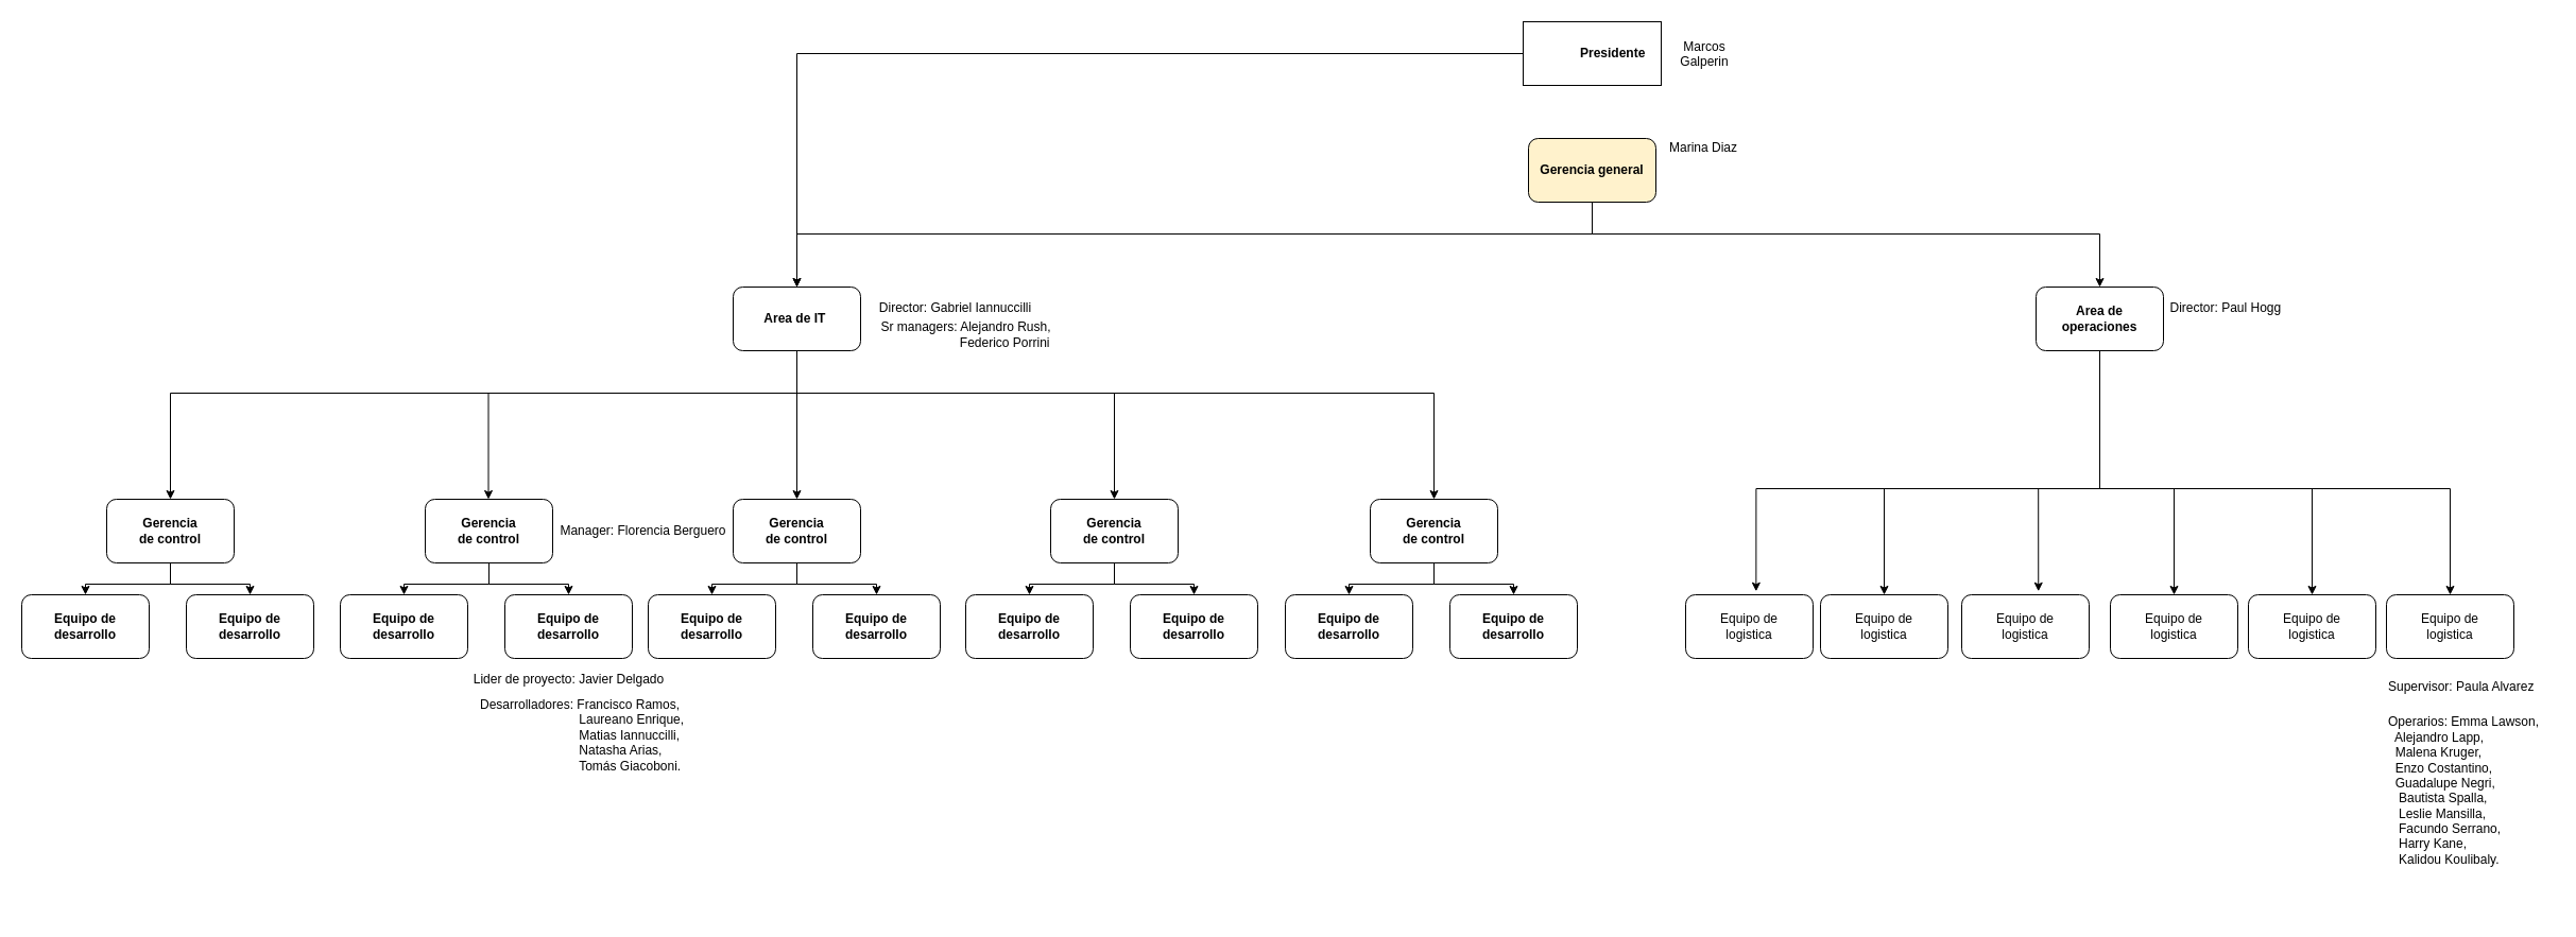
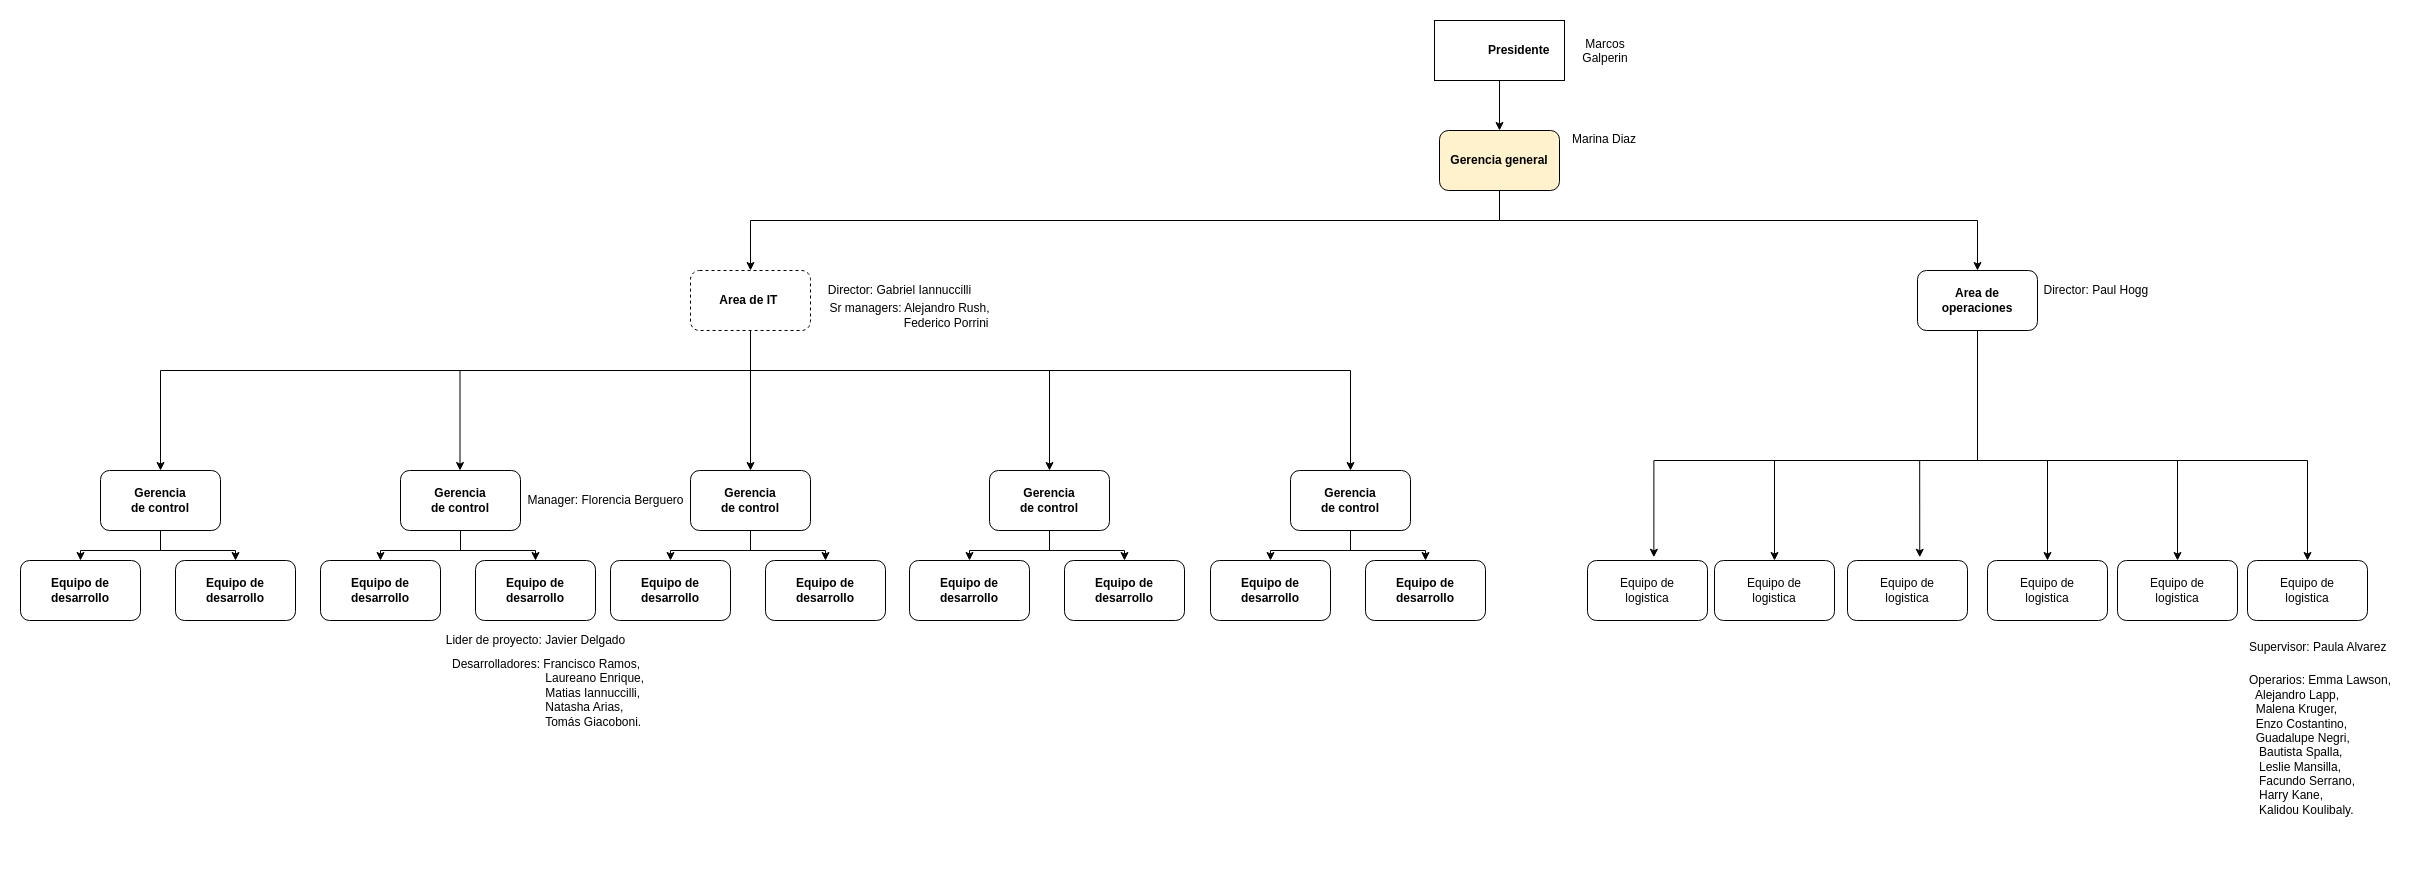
- <mxCell id="2" style="edgeStyle=orthogonalEdgeStyle;rounded=0;orthogonalLoop=1;jettySize=auto;html=1;" edge="1" parent="1" source="3" target="12"><mxGeometry relative="1" as="geometry"><mxPoint x="1499" y="100" as="targetPoint" /></mxGeometry></mxCell>
+ <mxCell id="2" style="edgeStyle=orthogonalEdgeStyle;rounded=0;orthogonalLoop=1;jettySize=auto;html=1;entryX=0.5;entryY=0;entryDx=0;entryDy=0;" edge="1" parent="1" source="3" target="6"><mxGeometry relative="1" as="geometry"><mxPoint x="1499" y="100" as="targetPoint" /></mxGeometry></mxCell>
- <mxCell id="12" value="&lt;b&gt;Area de IT&amp;nbsp;&lt;/b&gt;" style="rounded=1;whiteSpace=wrap;html=1;" vertex="1" parent="1"><mxGeometry x="690" y="270" width="120" height="60" as="geometry" /></mxCell>
+ <mxCell id="12" value="&lt;b&gt;Area de IT&amp;nbsp;&lt;/b&gt;" style="rounded=1;whiteSpace=wrap;html=1;dashed=1;" vertex="1" parent="1"><mxGeometry x="690" y="270" width="120" height="60" as="geometry" /></mxCell>
